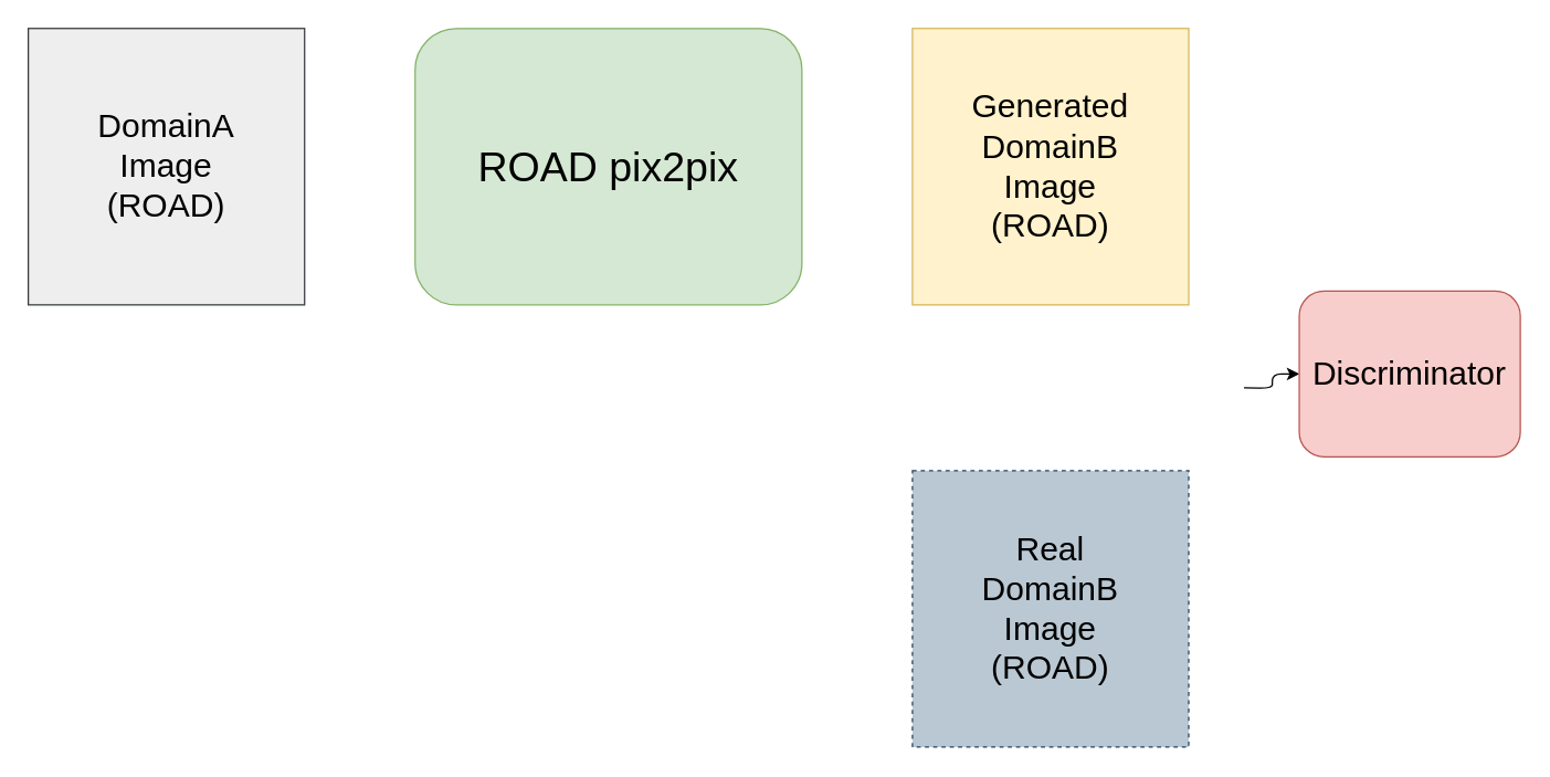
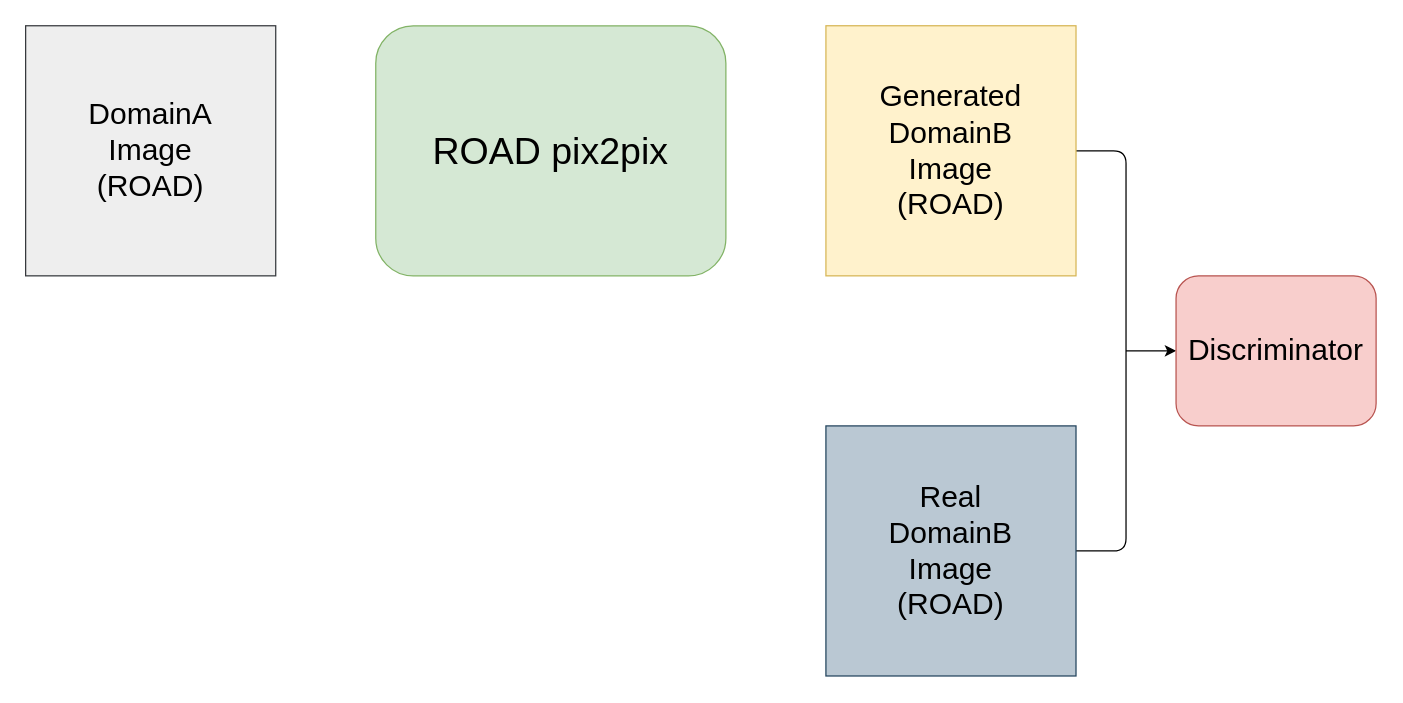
- <mxCell id="8" value="Discriminator" style="rounded=1;whiteSpace=wrap;html=1;shadow=0;fontSize=24;fillColor=#f8cecc;strokeColor=#b85450;align=center;" parent="1" vertex="1"><mxGeometry x="940" y="210" width="160" height="120" as="geometry" /></mxCell>
+ <mxCell id="8" value="Discriminator" style="rounded=1;whiteSpace=wrap;html=1;shadow=0;fontSize=24;fillColor=#f8cecc;strokeColor=#b85450;align=center;" parent="1" vertex="1"><mxGeometry x="940" y="220" width="160" height="120" as="geometry" /></mxCell>
+ <mxCell id="4" style="edgeStyle=orthogonalEdgeStyle;html=1;exitX=1;exitY=0.5;exitDx=0;exitDy=0;entryX=1;entryY=0.5;entryDx=0;entryDy=0;fontSize=24;startArrow=none;startFill=0;shadow=0;endArrow=none;endFill=0;" parent="1" source="5" target="6" edge="1"><mxGeometry relative="1" as="geometry"><Array as="points"><mxPoint x="900" y="120" /><mxPoint x="900" y="440" /></Array></mxGeometry></mxCell>
- <mxCell id="6" value="Real&lt;br&gt;DomainB&lt;br&gt;Image&lt;br&gt;(ROAD)" style="whiteSpace=wrap;html=1;aspect=fixed;fontSize=24;fillColor=#bac8d3;strokeColor=#23445d;shadow=0;dashed=1;" parent="1" vertex="1"><mxGeometry x="660" y="340" width="200" height="200" as="geometry" /></mxCell>
+ <mxCell id="6" value="Real&lt;br&gt;DomainB&lt;br&gt;Image&lt;br&gt;(ROAD)" style="whiteSpace=wrap;html=1;aspect=fixed;fontSize=24;fillColor=#bac8d3;strokeColor=#23445d;shadow=0;" parent="1" vertex="1"><mxGeometry x="660" y="340" width="200" height="200" as="geometry" /></mxCell>
